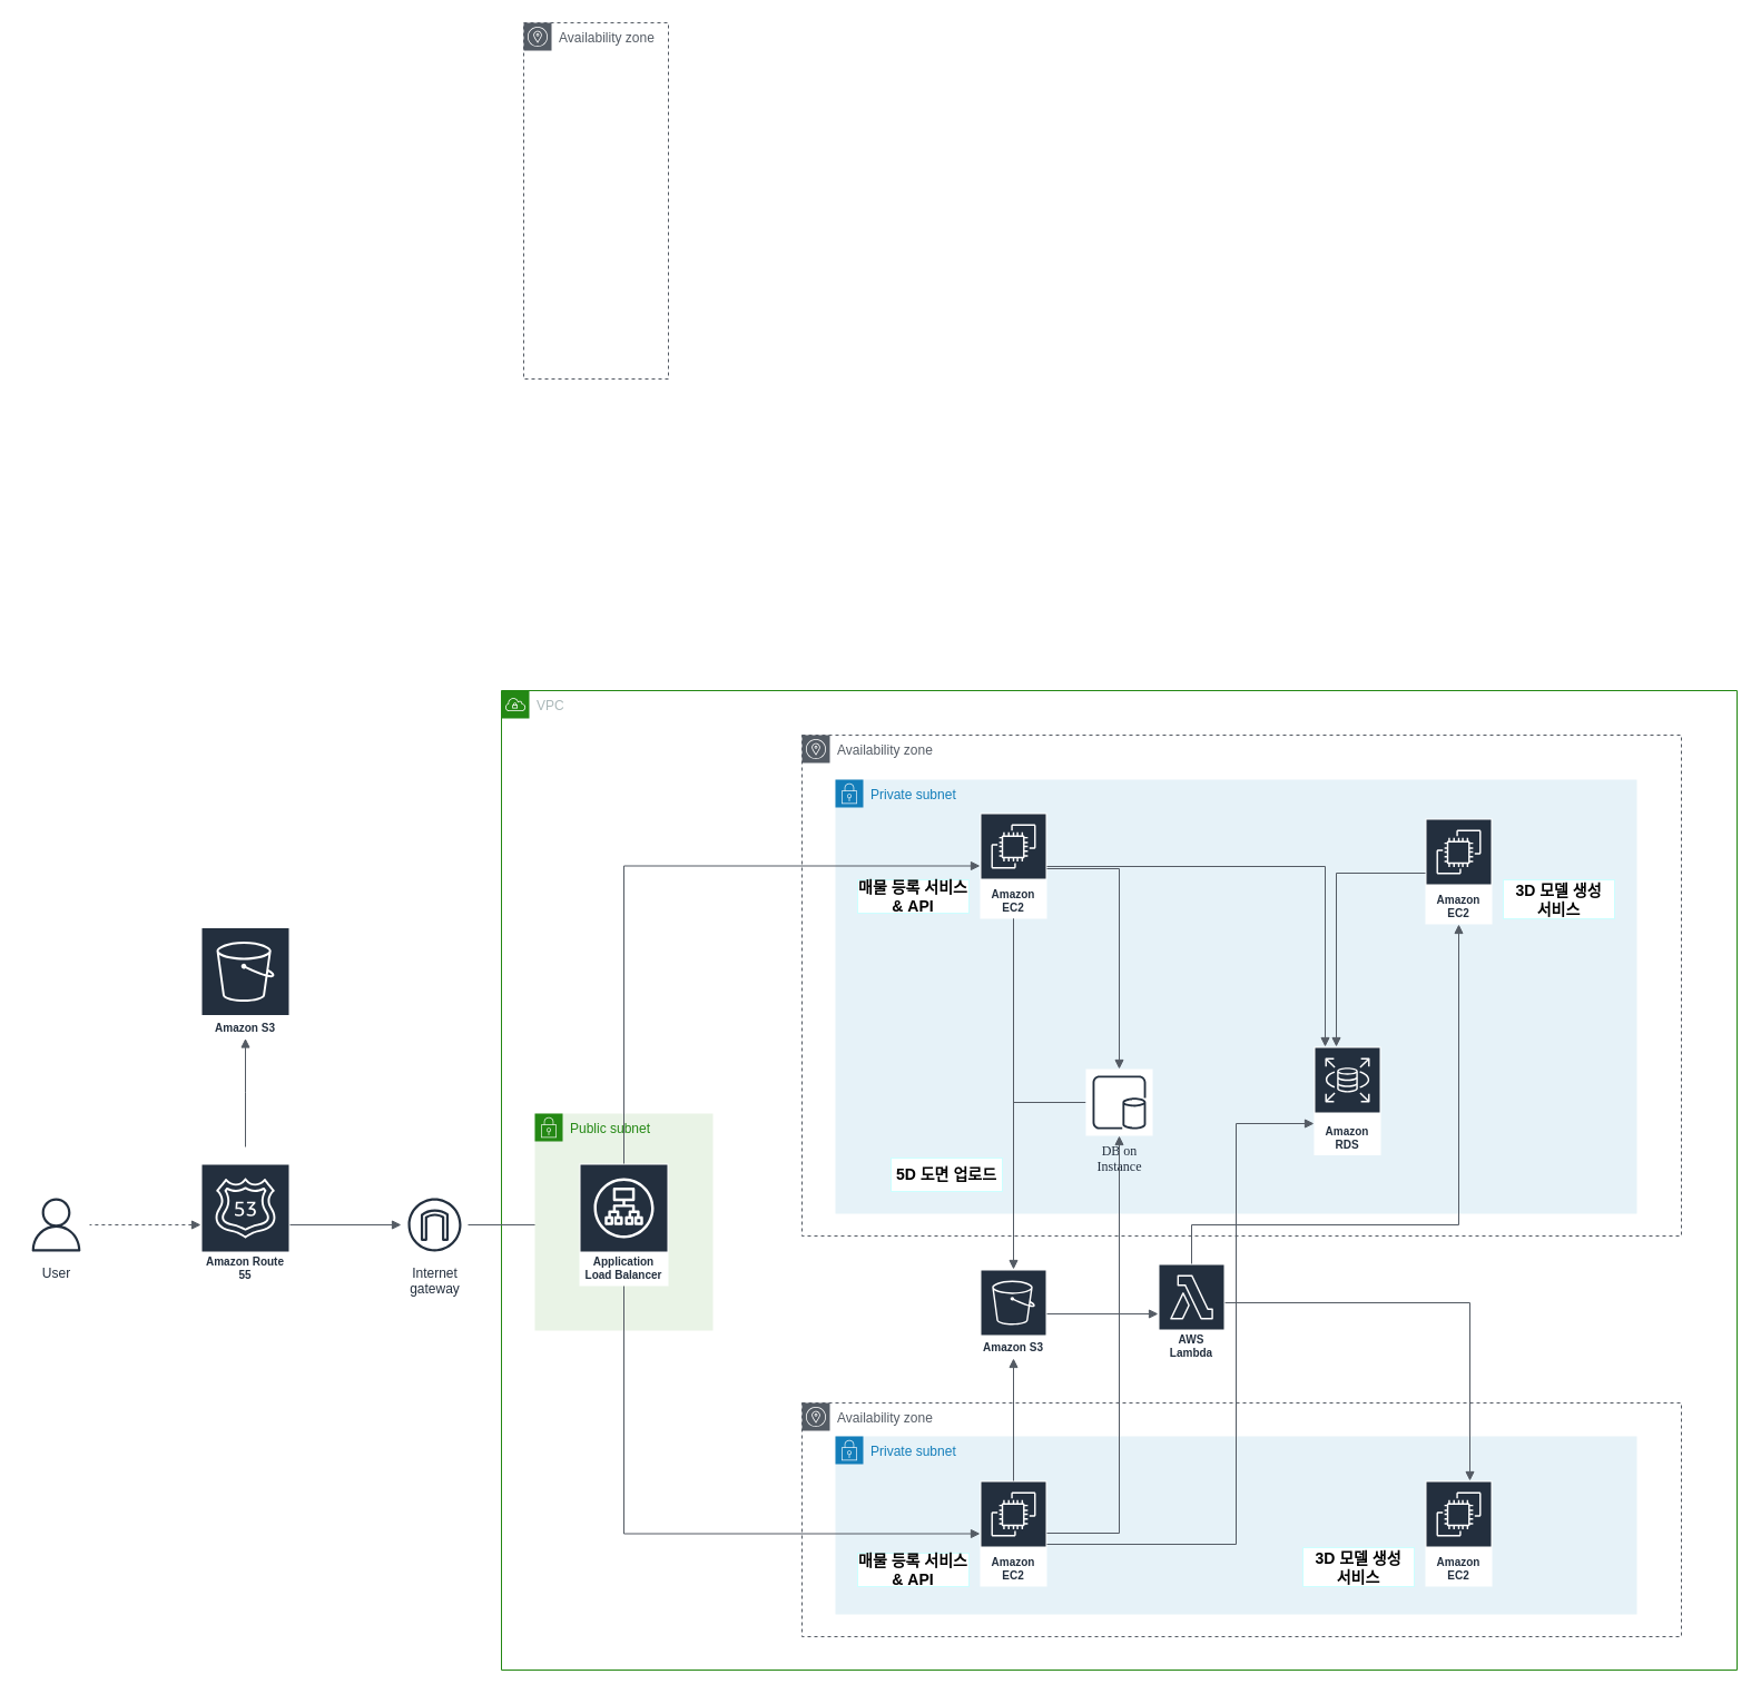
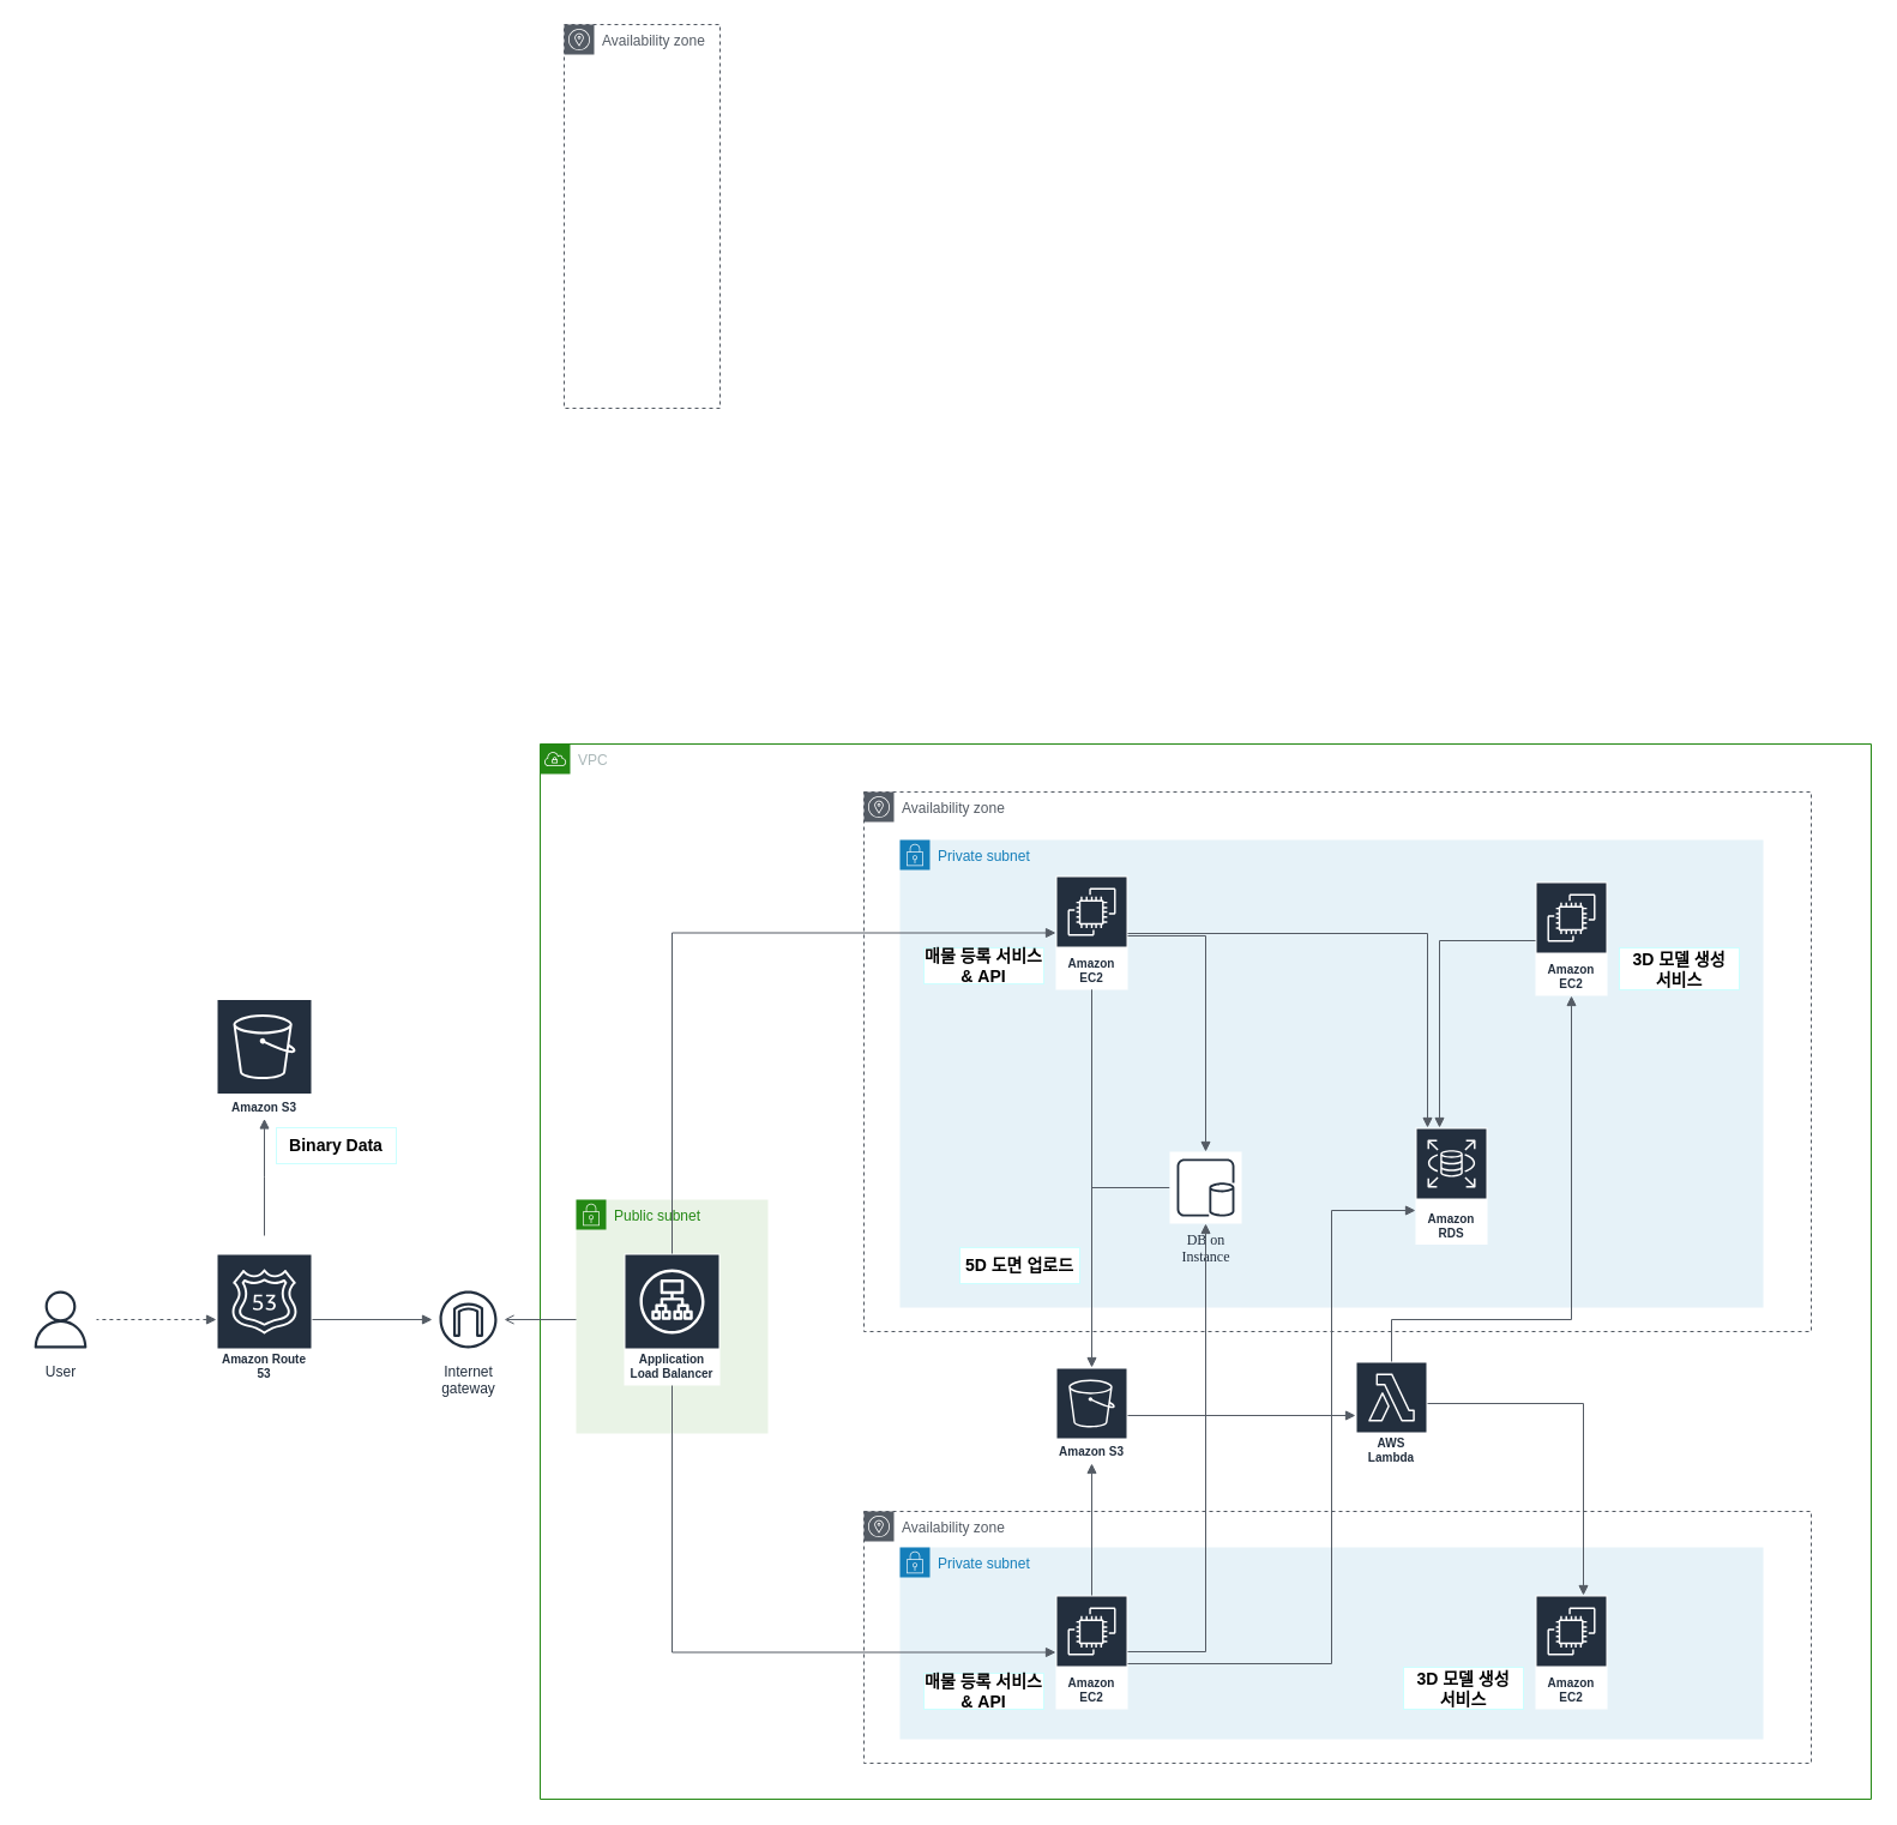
+ <mxCell id="39" value="&lt;font style=&quot;font-size: 14px;&quot;&gt;&lt;b style=&quot;&quot;&gt;Binary Data&lt;/b&gt;&lt;/font&gt;" style="text;html=1;strokeColor=#CCFFFF;fillColor=#FFFFFF;align=center;verticalAlign=middle;whiteSpace=wrap;rounded=0;" vertex="1" parent="1"><mxGeometry x="230" y="940" width="100" height="30" as="geometry" /></mxCell>
- <mxCell id="10" value="" style="edgeStyle=orthogonalEdgeStyle;html=1;endArrow=none;elbow=vertical;startArrow=block;startFill=1;strokeColor=#545B64;rounded=0;" edge="1" parent="1" source="13" target="7"><mxGeometry width="100" relative="1" as="geometry"><mxPoint x="360" y="700" as="sourcePoint" /><mxPoint x="360" y="805" as="targetPoint" /></mxGeometry></mxCell>
+ <mxCell id="10" value="" style="edgeStyle=orthogonalEdgeStyle;html=1;endArrow=open;elbow=vertical;startArrow=block;startFill=1;strokeColor=#545B64;rounded=0;" edge="1" parent="1" source="13" target="7"><mxGeometry width="100" relative="1" as="geometry"><mxPoint x="360" y="700" as="sourcePoint" /><mxPoint x="360" y="805" as="targetPoint" /></mxGeometry></mxCell>
- <mxCell id="6" value="Amazon Route 55" style="sketch=0;outlineConnect=0;fontColor=#232F3E;gradientColor=none;strokeColor=#ffffff;fillColor=#232F3E;dashed=0;verticalLabelPosition=middle;verticalAlign=bottom;align=center;html=1;whiteSpace=wrap;fontSize=10;fontStyle=1;spacing=3;shape=mxgraph.aws4.productIcon;prIcon=mxgraph.aws4.route_53;" vertex="1" parent="1"><mxGeometry x="180" y="1045" width="80" height="110" as="geometry" /></mxCell>
+ <mxCell id="6" value="Amazon Route 53" style="sketch=0;outlineConnect=0;fontColor=#232F3E;gradientColor=none;strokeColor=#ffffff;fillColor=#232F3E;dashed=0;verticalLabelPosition=middle;verticalAlign=bottom;align=center;html=1;whiteSpace=wrap;fontSize=10;fontStyle=1;spacing=3;shape=mxgraph.aws4.productIcon;prIcon=mxgraph.aws4.route_53;" vertex="1" parent="1"><mxGeometry x="180" y="1045" width="80" height="110" as="geometry" /></mxCell>
- <mxCell id="25" value="AWS Lambda" style="sketch=0;outlineConnect=0;fontColor=#232F3E;gradientColor=none;strokeColor=#ffffff;fillColor=#232F3E;dashed=0;verticalLabelPosition=middle;verticalAlign=bottom;align=center;html=1;whiteSpace=wrap;fontSize=10;fontStyle=1;spacing=3;shape=mxgraph.aws4.productIcon;prIcon=mxgraph.aws4.lambda;" vertex="1" parent="1"><mxGeometry x="1040" y="1135" width="60" height="90" as="geometry" /></mxCell>
+ <mxCell id="25" value="AWS Lambda" style="sketch=0;outlineConnect=0;fontColor=#232F3E;gradientColor=none;strokeColor=#ffffff;fillColor=#232F3E;dashed=0;verticalLabelPosition=middle;verticalAlign=bottom;align=center;html=1;whiteSpace=wrap;fontSize=10;fontStyle=1;spacing=3;shape=mxgraph.aws4.productIcon;prIcon=mxgraph.aws4.lambda;" vertex="1" parent="1"><mxGeometry x="1130" y="1135" width="60" height="90" as="geometry" /></mxCell>
